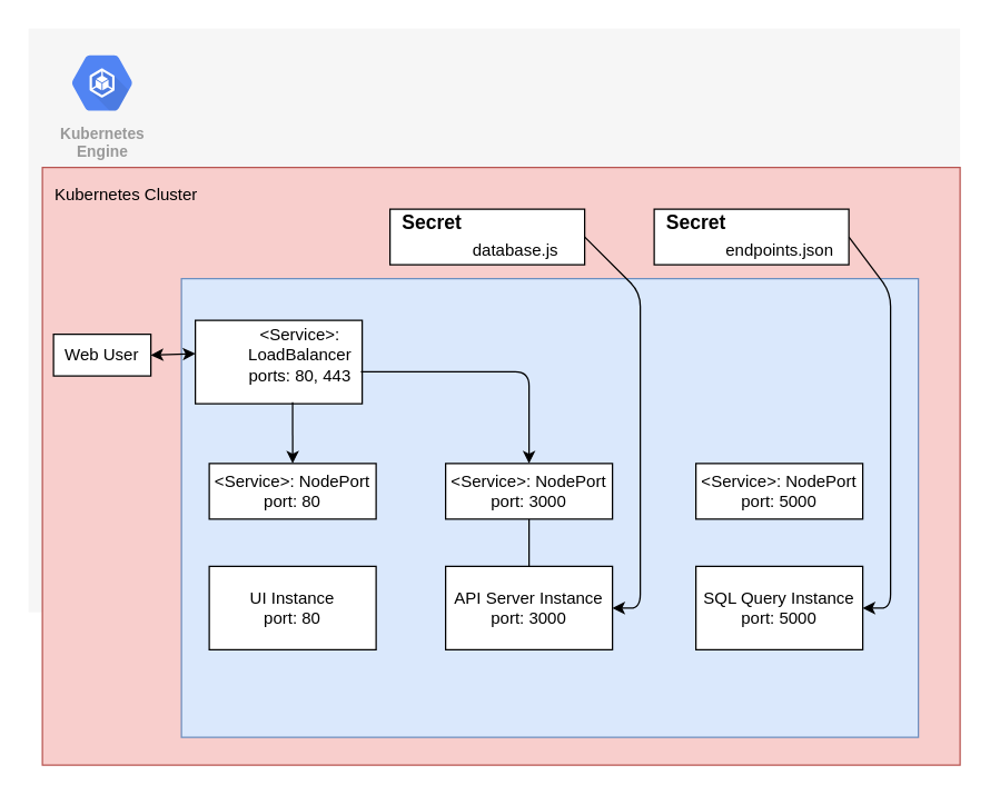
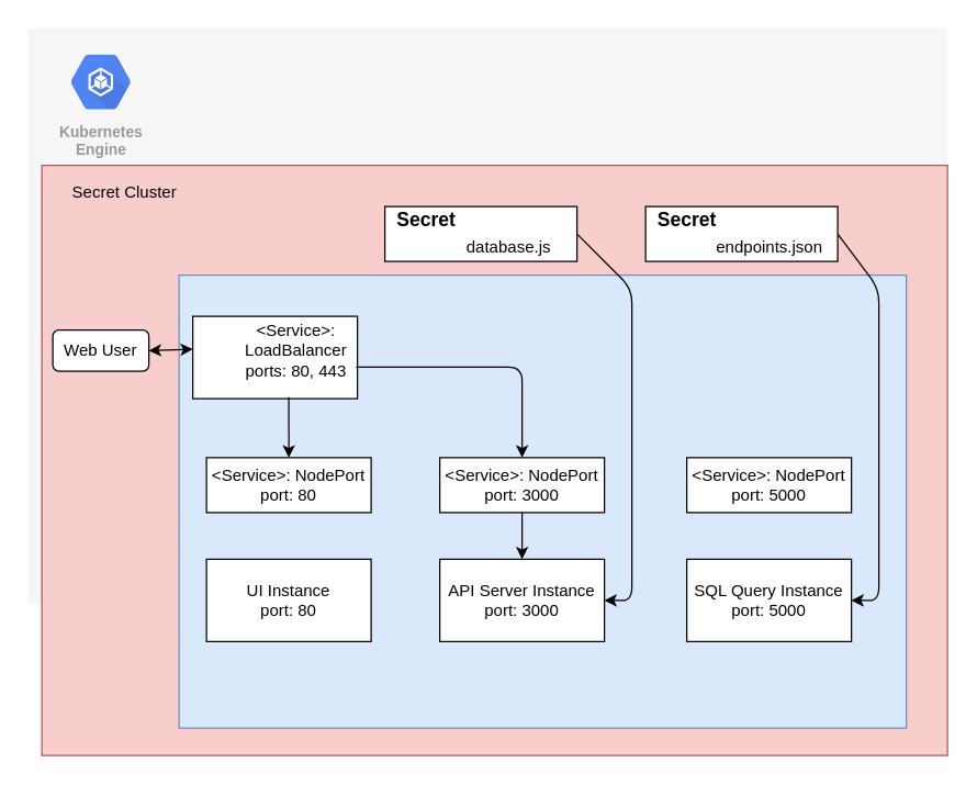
- <mxCell id="6" value="Kubernetes Cluster" style="text;html=1;resizable=0;autosize=1;align=center;verticalAlign=middle;points=[];fillColor=none;strokeColor=none;rounded=0;" parent="1" vertex="1"><mxGeometry x="30" y="130" width="120" height="20" as="geometry" /></mxCell>
+ <mxCell id="6" value="Secret Cluster" style="text;html=1;resizable=0;autosize=1;align=center;verticalAlign=middle;points=[];fillColor=none;strokeColor=none;rounded=0;" parent="1" vertex="1"><mxGeometry x="30" y="130" width="120" height="20" as="geometry" /></mxCell>
- <mxCell id="17" value="Web User" style="whiteSpace=wrap;html=1;" parent="1" vertex="1"><mxGeometry x="38" y="240" width="70" height="30" as="geometry" /></mxCell>
+ <mxCell id="17" value="Web User" style="whiteSpace=wrap;html=1;rounded=1;" parent="1" vertex="1"><mxGeometry x="38" y="240" width="70" height="30" as="geometry" /></mxCell>
- <mxCell id="16" value="" style="endArrow=none;html=1;exitX=0.5;exitY=1;exitDx=0;exitDy=0;" parent="1" source="11" target="14" edge="1"><mxGeometry width="50" height="50" relative="1" as="geometry"><mxPoint x="380" y="653" as="sourcePoint" /><mxPoint x="430" y="603" as="targetPoint" /></mxGeometry></mxCell>
+ <mxCell id="16" value="" style="endArrow=classic;html=1;exitX=0.5;exitY=1;exitDx=0;exitDy=0;" parent="1" source="11" target="14" edge="1"><mxGeometry width="50" height="50" relative="1" as="geometry"><mxPoint x="380" y="653" as="sourcePoint" /><mxPoint x="430" y="603" as="targetPoint" /></mxGeometry></mxCell>
